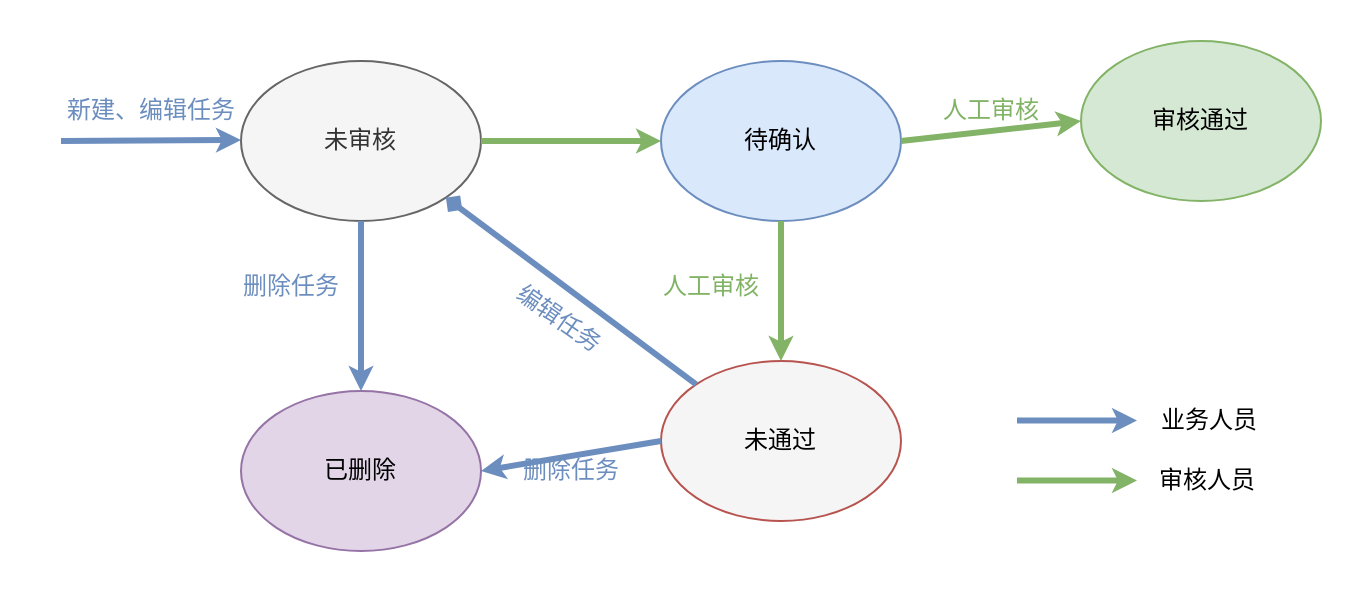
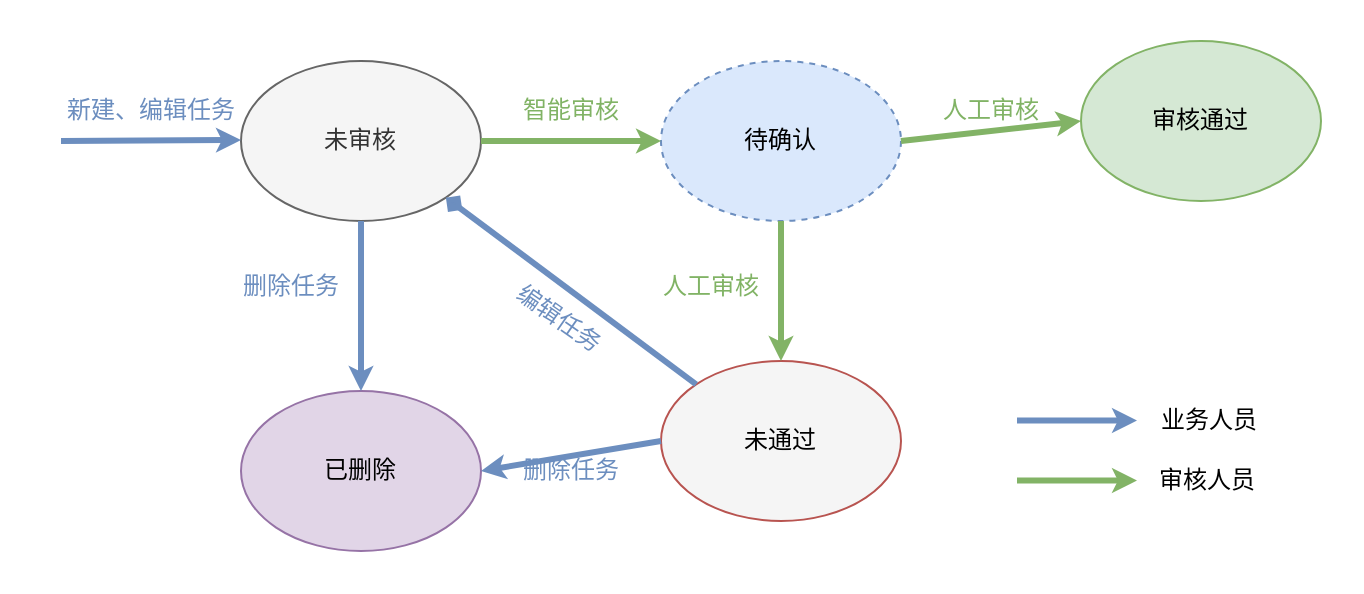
+ <mxCell id="10" value="智能审核" style="text;html=1;align=center;verticalAlign=middle;resizable=0;points=[];autosize=1;strokeColor=none;fillColor=none;fontColor=light-dark(#81b365, #ededed);" vertex="1" parent="1"><mxGeometry x="250" y="40" width="70" height="30" as="geometry" /></mxCell>
- <mxCell id="5" value="待确认" style="ellipse;whiteSpace=wrap;html=1;fillColor=#dae8fc;strokeColor=#6c8ebf;" vertex="1" parent="1"><mxGeometry x="330" y="30" width="120" height="80" as="geometry" /></mxCell>
+ <mxCell id="5" value="待确认" style="ellipse;whiteSpace=wrap;html=1;fillColor=#dae8fc;strokeColor=#6c8ebf;dashed=1;" vertex="1" parent="1"><mxGeometry x="330" y="30" width="120" height="80" as="geometry" /></mxCell>
